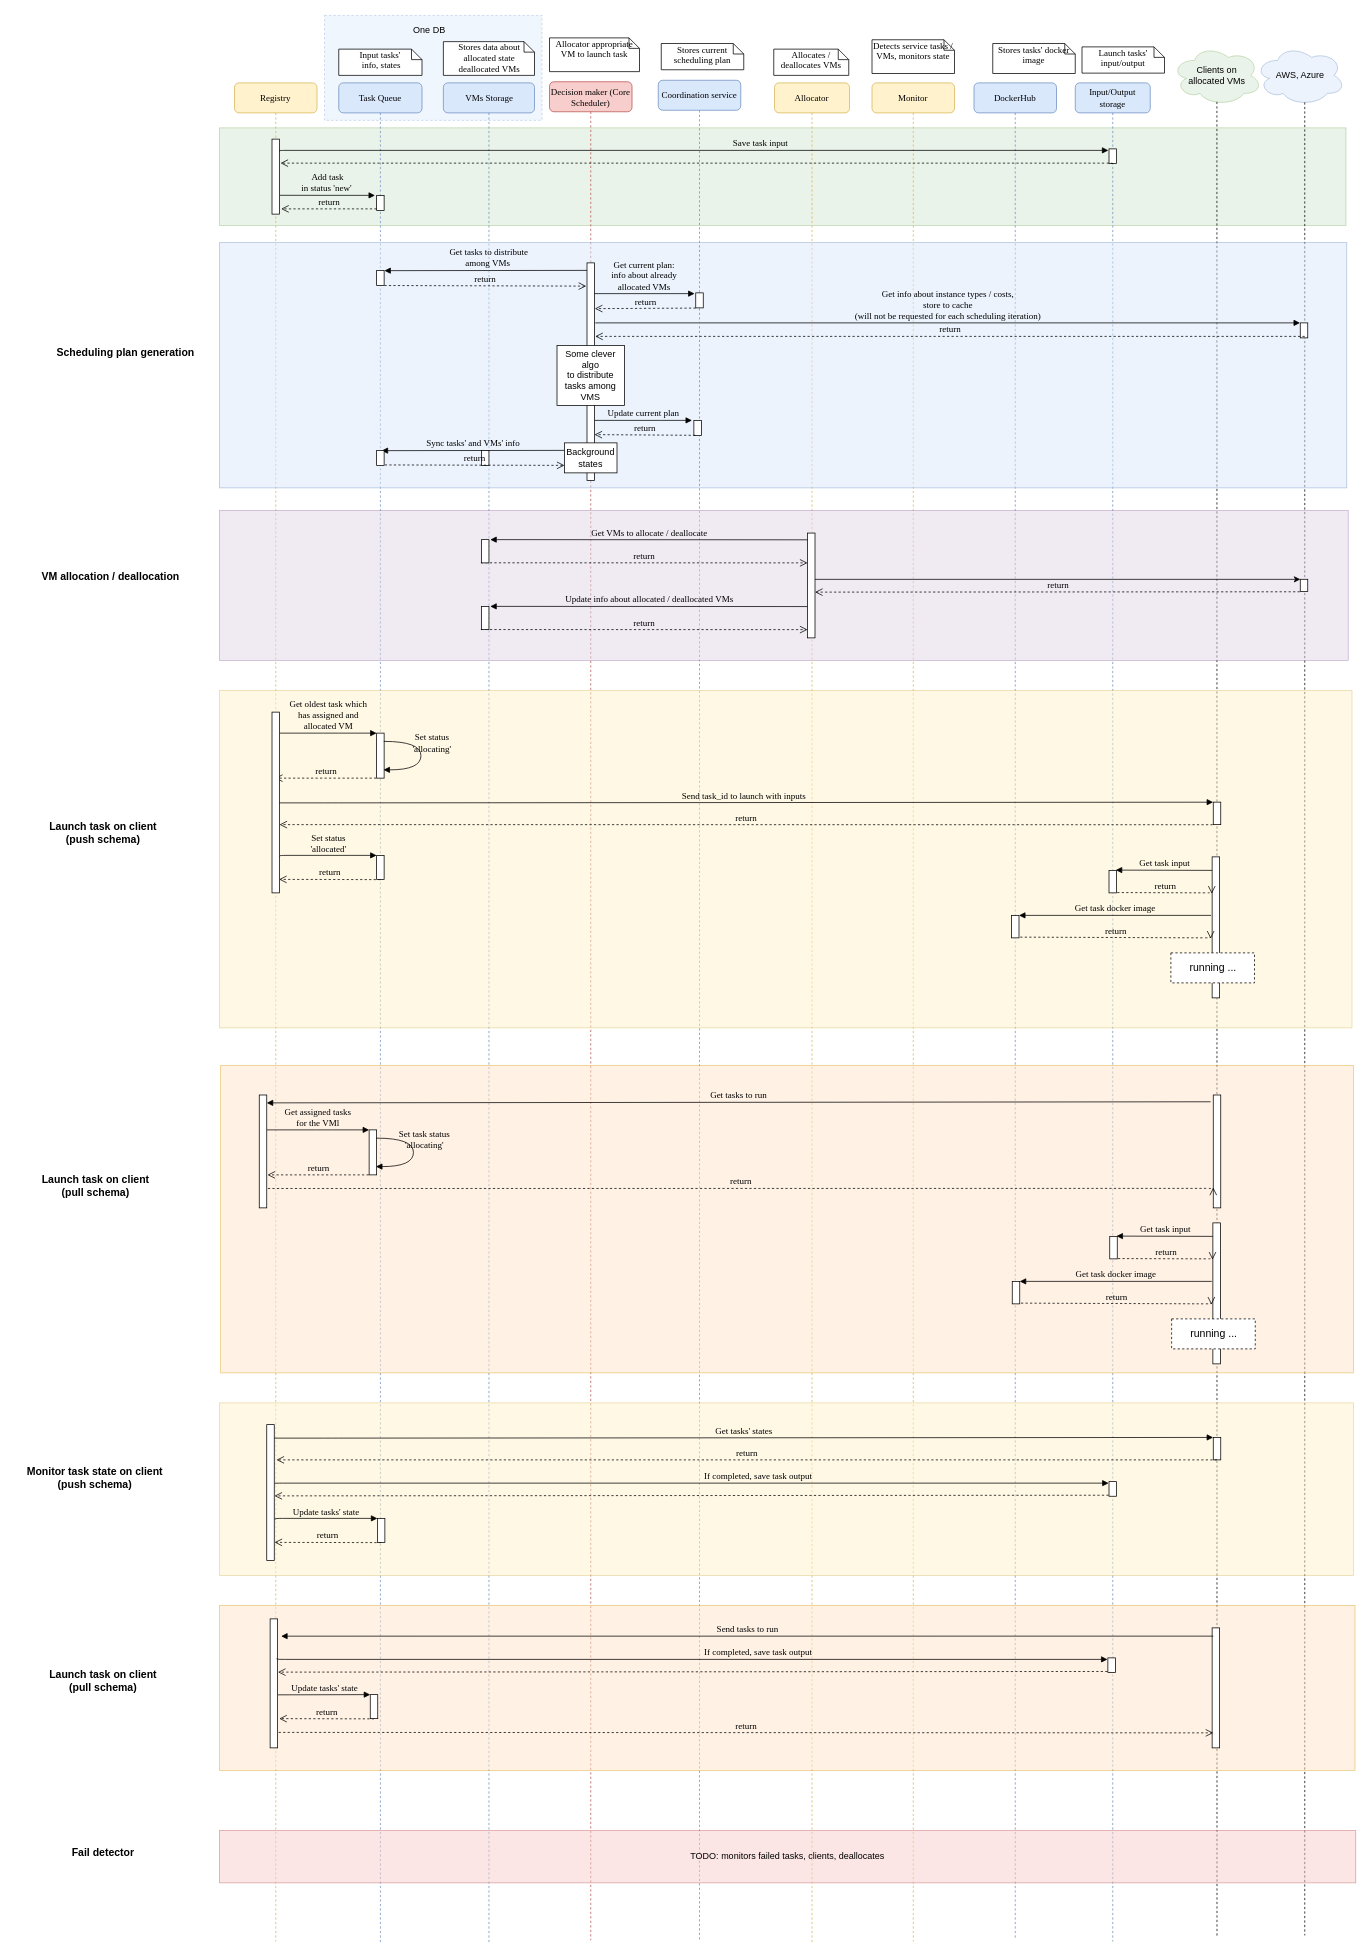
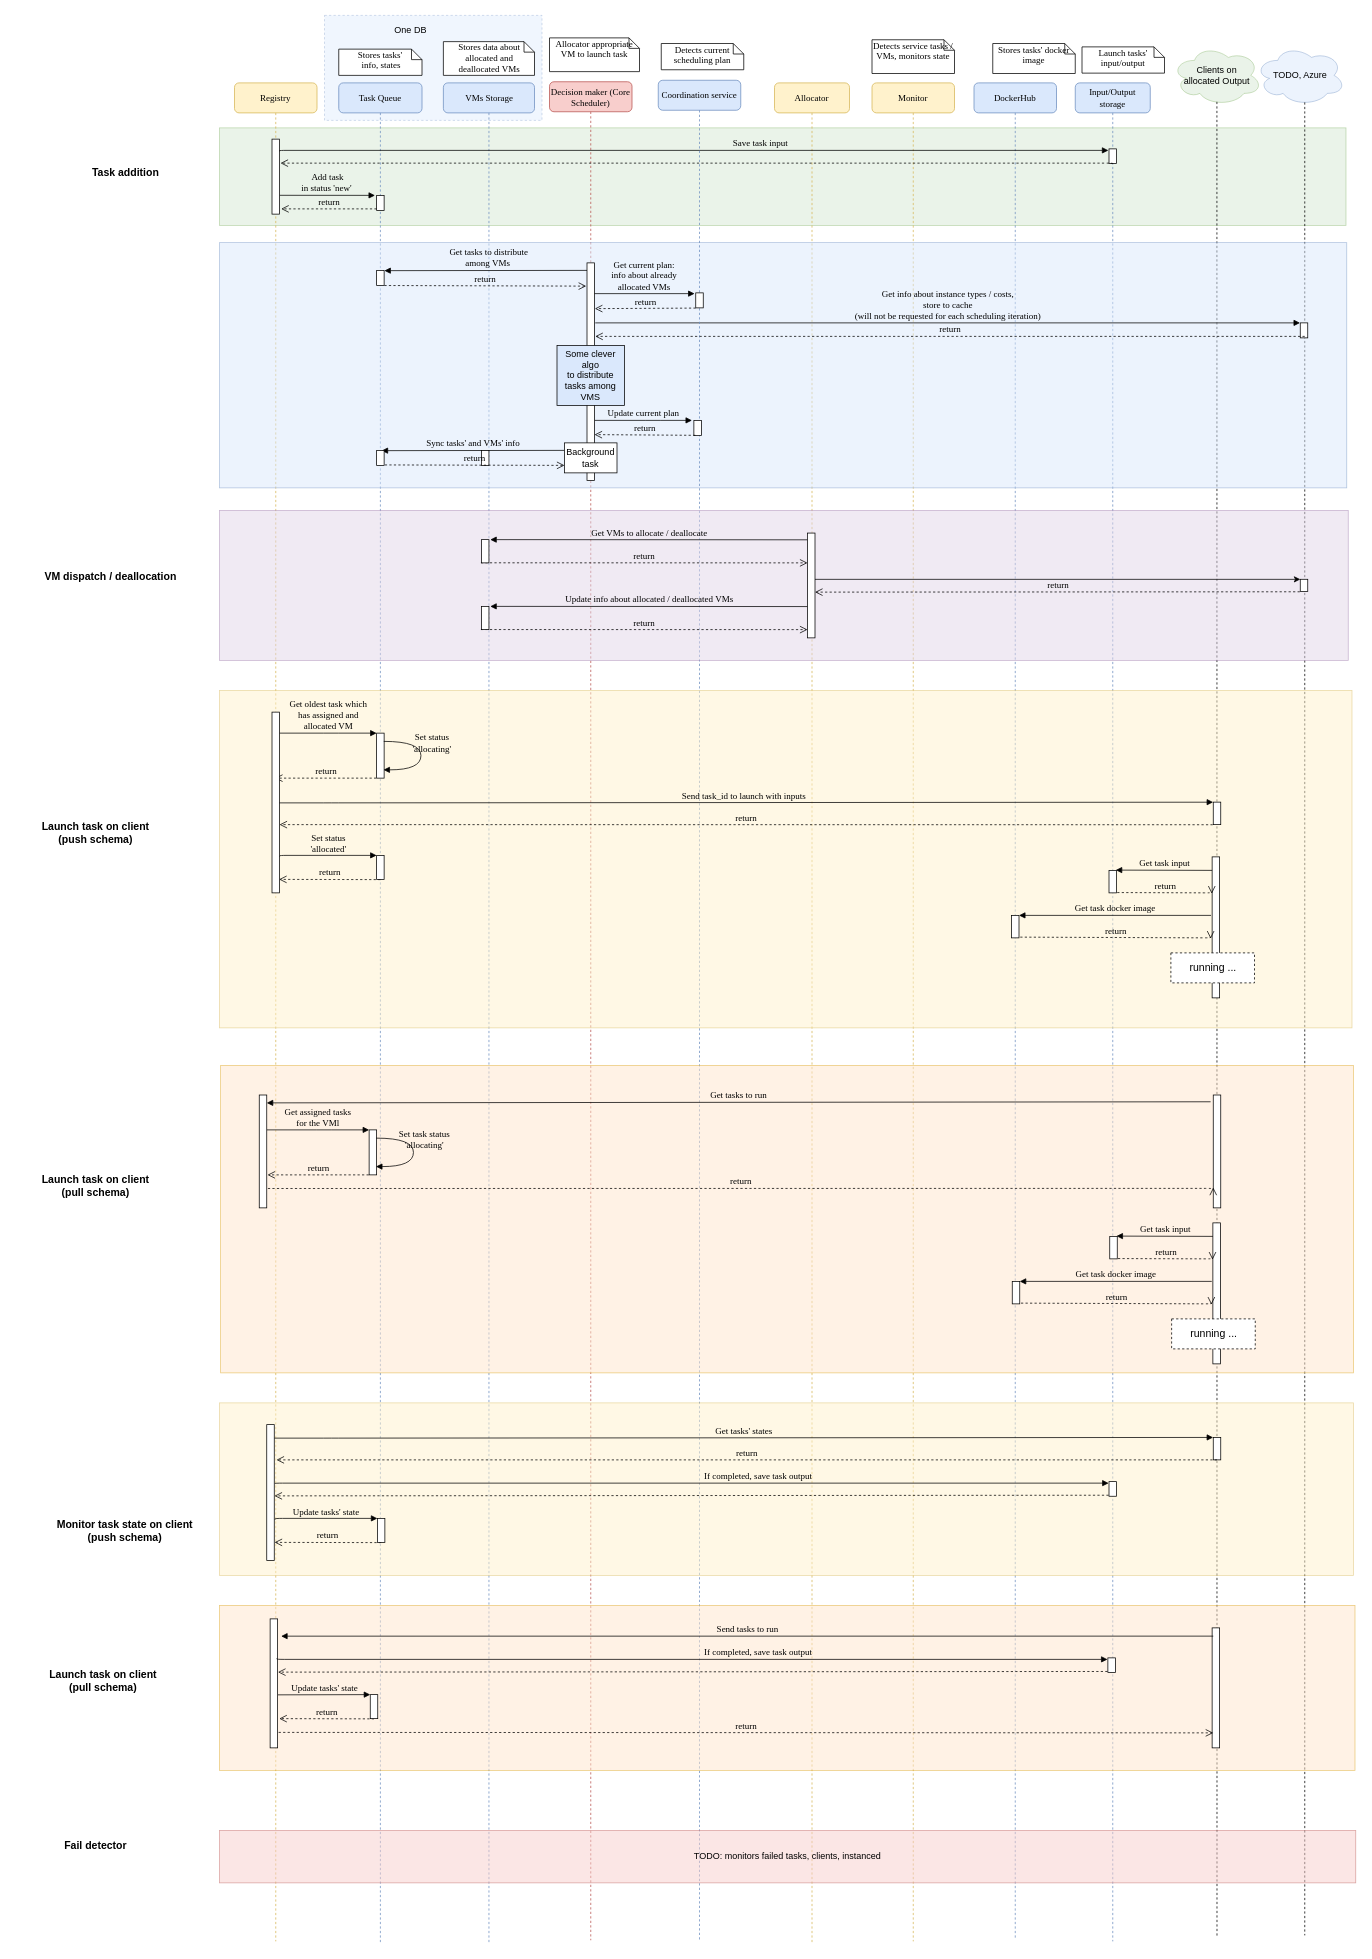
- <mxCell id="43" value="One DB" style="text;html=1;strokeColor=none;fillColor=none;align=center;verticalAlign=middle;whiteSpace=wrap;rounded=0;dashed=1;opacity=40;" parent="1" vertex="1"><mxGeometry x="542" y="25" width="60" height="30" as="geometry" /></mxCell>
+ <mxCell id="43" value="One DB" style="text;html=1;strokeColor=none;fillColor=none;align=center;verticalAlign=middle;whiteSpace=wrap;rounded=0;dashed=1;opacity=40;" parent="1" vertex="1"><mxGeometry x="517" y="25" width="60" height="30" as="geometry" /></mxCell>
- <mxCell id="41" value="Stores current scheduling plan" style="shape=note;whiteSpace=wrap;html=1;size=14;verticalAlign=top;align=center;spacingTop=-6;rounded=0;shadow=0;comic=0;labelBackgroundColor=none;strokeWidth=1;fontFamily=Verdana;fontSize=12" parent="1" vertex="1"><mxGeometry x="881" y="57.5" width="110" height="35" as="geometry" /></mxCell>
+ <mxCell id="41" value="Detects current scheduling plan" style="shape=note;whiteSpace=wrap;html=1;size=14;verticalAlign=top;align=center;spacingTop=-6;rounded=0;shadow=0;comic=0;labelBackgroundColor=none;strokeWidth=1;fontFamily=Verdana;fontSize=12" parent="1" vertex="1"><mxGeometry x="881" y="57.5" width="110" height="35" as="geometry" /></mxCell>
- <mxCell id="13" value="Stores data about allocated state deallocated VMs" style="shape=note;whiteSpace=wrap;html=1;size=14;verticalAlign=top;align=center;spacingTop=-6;rounded=0;shadow=0;comic=0;labelBackgroundColor=none;strokeWidth=1;fontFamily=Verdana;fontSize=12" parent="1" vertex="1"><mxGeometry x="590.5" y="55" width="121.5" height="45" as="geometry" /></mxCell>
+ <mxCell id="13" value="Stores data about allocated and deallocated VMs" style="shape=note;whiteSpace=wrap;html=1;size=14;verticalAlign=top;align=center;spacingTop=-6;rounded=0;shadow=0;comic=0;labelBackgroundColor=none;strokeWidth=1;fontFamily=Verdana;fontSize=12" parent="1" vertex="1"><mxGeometry x="590.5" y="55" width="121.5" height="45" as="geometry" /></mxCell>
- <mxCell id="12" value="Input tasks'&lt;br&gt;&amp;nbsp;info, states" style="shape=note;whiteSpace=wrap;html=1;size=14;verticalAlign=top;align=center;spacingTop=-6;rounded=0;shadow=0;comic=0;labelBackgroundColor=none;strokeWidth=1;fontFamily=Verdana;fontSize=12" parent="1" vertex="1"><mxGeometry x="451" y="65" width="111" height="35" as="geometry" /></mxCell>
+ <mxCell id="12" value="Stores tasks'&lt;br&gt;&amp;nbsp;info, states" style="shape=note;whiteSpace=wrap;html=1;size=14;verticalAlign=top;align=center;spacingTop=-6;rounded=0;shadow=0;comic=0;labelBackgroundColor=none;strokeWidth=1;fontFamily=Verdana;fontSize=12" parent="1" vertex="1"><mxGeometry x="451" y="65" width="111" height="35" as="geometry" /></mxCell>
- <mxCell id="16" value="Allocates / deallocates VMs" style="shape=note;whiteSpace=wrap;html=1;size=14;verticalAlign=top;align=center;spacingTop=-6;rounded=0;shadow=0;comic=0;labelBackgroundColor=none;strokeWidth=1;fontFamily=Verdana;fontSize=12" parent="1" vertex="1"><mxGeometry x="1031" y="65" width="100" height="35" as="geometry" /></mxCell>
- <mxCell id="25" value="Clients on&lt;br&gt;allocated VMs" style="ellipse;shape=cloud;whiteSpace=wrap;html=1;labelBackgroundColor=none;fillColor=#d5e8d4;align=center;opacity=50;strokeColor=#82b366;" parent="1" vertex="1"><mxGeometry x="1562" y="60" width="120" height="80" as="geometry" /></mxCell>
+ <mxCell id="25" value="Clients on&lt;br&gt;allocated Output" style="ellipse;shape=cloud;whiteSpace=wrap;html=1;labelBackgroundColor=none;fillColor=#d5e8d4;align=center;opacity=50;strokeColor=#82b366;" parent="1" vertex="1"><mxGeometry x="1562" y="60" width="120" height="80" as="geometry" /></mxCell>
- <mxCell id="20" value="AWS, Azure" style="ellipse;shape=cloud;whiteSpace=wrap;html=1;labelBackgroundColor=none;fillColor=#dae8fc;align=center;opacity=50;strokeColor=#6c8ebf;" parent="1" vertex="1"><mxGeometry x="1673" y="60" width="120" height="80" as="geometry" /></mxCell>
+ <mxCell id="20" value="TODO, Azure" style="ellipse;shape=cloud;whiteSpace=wrap;html=1;labelBackgroundColor=none;fillColor=#dae8fc;align=center;opacity=50;strokeColor=#6c8ebf;" parent="1" vertex="1"><mxGeometry x="1673" y="60" width="120" height="80" as="geometry" /></mxCell>
+ <mxCell id="50" value="&lt;b&gt;&lt;font style=&quot;font-size: 14px&quot;&gt;Task addition&lt;/font&gt;&lt;/b&gt;" style="text;html=1;strokeColor=none;fillColor=none;align=center;verticalAlign=middle;whiteSpace=wrap;rounded=0;dashed=1;opacity=40;" parent="1" vertex="1"><mxGeometry x="62" y="190" width="210" height="80" as="geometry" /></mxCell>
- <mxCell id="51" value="&lt;b&gt;&lt;font style=&quot;font-size: 14px&quot;&gt;Scheduling plan generation&lt;/font&gt;&lt;/b&gt;" style="text;html=1;strokeColor=none;fillColor=none;align=center;verticalAlign=middle;whiteSpace=wrap;rounded=0;dashed=1;opacity=40;" parent="1" vertex="1"><mxGeometry x="62" y="430" width="210" height="80" as="geometry" /></mxCell>
- <mxCell id="132" value="Some clever algo&lt;br&gt;to distribute tasks among VMS" style="rounded=0;whiteSpace=wrap;html=1;" parent="1" vertex="1"><mxGeometry x="742" y="460" width="90" height="80" as="geometry" /></mxCell>
+ <mxCell id="132" value="Some clever algo&lt;br&gt;to distribute tasks among VMS" style="rounded=0;whiteSpace=wrap;html=1;fillColor=#dae8fc;" parent="1" vertex="1"><mxGeometry x="742" y="460" width="90" height="80" as="geometry" /></mxCell>
- <mxCell id="131" value="Background states" style="rounded=0;whiteSpace=wrap;html=1;" parent="1" vertex="1"><mxGeometry x="752" y="590" width="70" height="40" as="geometry" /></mxCell>
+ <mxCell id="131" value="Background task" style="rounded=0;whiteSpace=wrap;html=1;" parent="1" vertex="1"><mxGeometry x="752" y="590" width="70" height="40" as="geometry" /></mxCell>
- <mxCell id="57" value="&lt;b&gt;&lt;font style=&quot;font-size: 14px&quot;&gt;VM allocation / deallocation&lt;/font&gt;&lt;/b&gt;" style="text;html=1;strokeColor=none;fillColor=none;align=center;verticalAlign=middle;whiteSpace=wrap;rounded=0;dashed=1;opacity=40;" parent="1" vertex="1"><mxGeometry x="42" y="728" width="210" height="80" as="geometry" /></mxCell>
+ <mxCell id="57" value="&lt;b&gt;&lt;font style=&quot;font-size: 14px&quot;&gt;VM dispatch / deallocation&lt;/font&gt;&lt;/b&gt;" style="text;html=1;strokeColor=none;fillColor=none;align=center;verticalAlign=middle;whiteSpace=wrap;rounded=0;dashed=1;opacity=40;" parent="1" vertex="1"><mxGeometry x="42" y="728" width="210" height="80" as="geometry" /></mxCell>
- <mxCell id="73" value="&lt;b&gt;&lt;font style=&quot;font-size: 14px&quot;&gt;Launch task on client&lt;br&gt;(push schema)&lt;br&gt;&lt;/font&gt;&lt;/b&gt;" style="text;html=1;strokeColor=none;fillColor=none;align=center;verticalAlign=middle;whiteSpace=wrap;rounded=0;dashed=1;opacity=40;" parent="1" vertex="1"><mxGeometry x="32" y="1070" width="210" height="80" as="geometry" /></mxCell>
+ <mxCell id="73" value="&lt;b&gt;&lt;font style=&quot;font-size: 14px&quot;&gt;Launch task on client&lt;br&gt;(push schema)&lt;br&gt;&lt;/font&gt;&lt;/b&gt;" style="text;html=1;strokeColor=none;fillColor=none;align=center;verticalAlign=middle;whiteSpace=wrap;rounded=0;dashed=1;opacity=40;" parent="1" vertex="1"><mxGeometry x="22" y="1070" width="210" height="80" as="geometry" /></mxCell>
- <mxCell id="87" value="&lt;b&gt;&lt;font style=&quot;font-size: 14px&quot;&gt;Monitor task state on client&lt;br&gt;(push schema)&lt;br&gt;&lt;/font&gt;&lt;/b&gt;" style="text;html=1;strokeColor=none;fillColor=none;align=center;verticalAlign=middle;whiteSpace=wrap;rounded=0;dashed=1;opacity=40;" parent="1" vertex="1"><mxGeometry x="20.5" y="1930" width="210" height="80" as="geometry" /></mxCell>
+ <mxCell id="87" value="&lt;b&gt;&lt;font style=&quot;font-size: 14px&quot;&gt;Monitor task state on client&lt;br&gt;(push schema)&lt;br&gt;&lt;/font&gt;&lt;/b&gt;" style="text;html=1;strokeColor=none;fillColor=none;align=center;verticalAlign=middle;whiteSpace=wrap;rounded=0;dashed=1;opacity=40;" parent="1" vertex="1"><mxGeometry x="60.5" y="2000" width="210" height="80" as="geometry" /></mxCell>
- <mxCell id="126" value="&lt;b&gt;&lt;font style=&quot;font-size: 14px&quot;&gt;Fail detector&lt;br&gt;&lt;/font&gt;&lt;/b&gt;" style="text;html=1;strokeColor=none;fillColor=none;align=center;verticalAlign=middle;whiteSpace=wrap;rounded=0;dashed=1;opacity=40;" parent="1" vertex="1"><mxGeometry x="32" y="2430" width="210" height="80" as="geometry" /></mxCell>
+ <mxCell id="126" value="&lt;b&gt;&lt;font style=&quot;font-size: 14px&quot;&gt;Fail detector&lt;br&gt;&lt;/font&gt;&lt;/b&gt;" style="text;html=1;strokeColor=none;fillColor=none;align=center;verticalAlign=middle;whiteSpace=wrap;rounded=0;dashed=1;opacity=40;" parent="1" vertex="1"><mxGeometry x="22" y="2420" width="210" height="80" as="geometry" /></mxCell>
- <mxCell id="127" value="TODO: monitors failed tasks, clients, deallocates" style="rounded=0;whiteSpace=wrap;html=1;labelBackgroundColor=none;align=center;fillColor=#f8cecc;opacity=50;strokeColor=#b85450;" parent="1" vertex="1"><mxGeometry x="292" y="2440" width="1515" height="70" as="geometry" /></mxCell>
+ <mxCell id="127" value="TODO: monitors failed tasks, clients, instanced" style="rounded=0;whiteSpace=wrap;html=1;labelBackgroundColor=none;align=center;fillColor=#f8cecc;opacity=50;strokeColor=#b85450;" parent="1" vertex="1"><mxGeometry x="292" y="2440" width="1515" height="70" as="geometry" /></mxCell>
